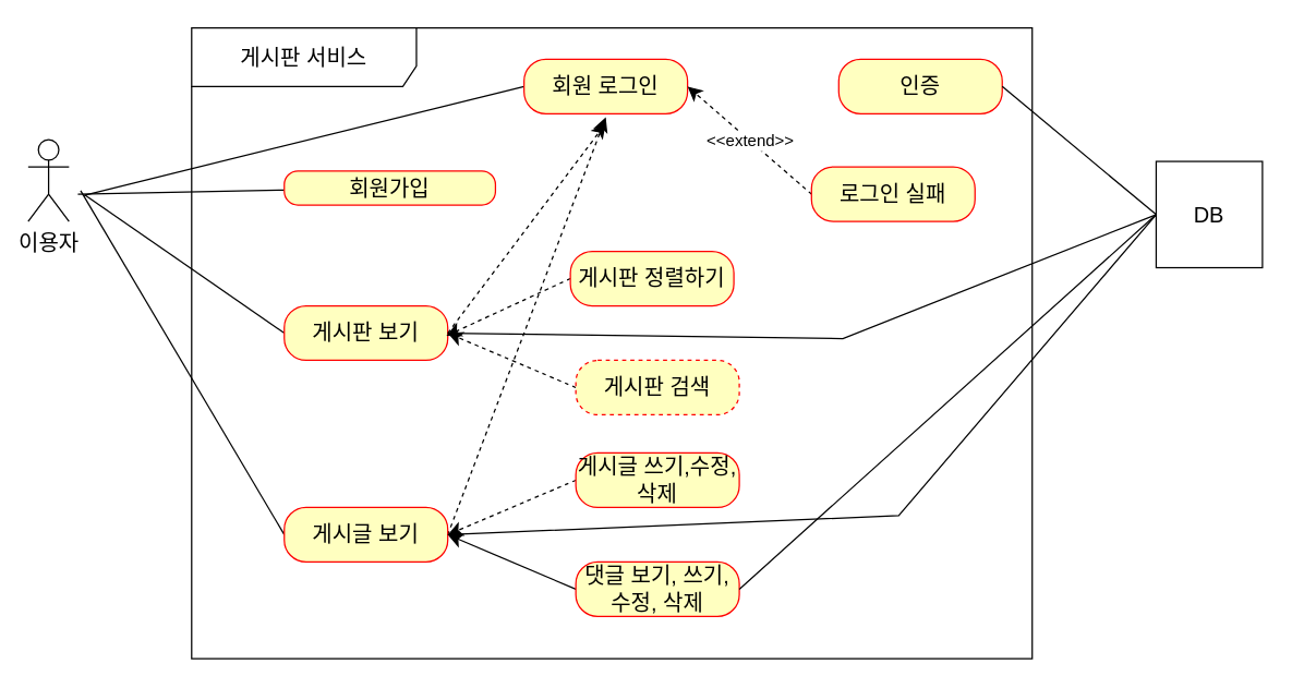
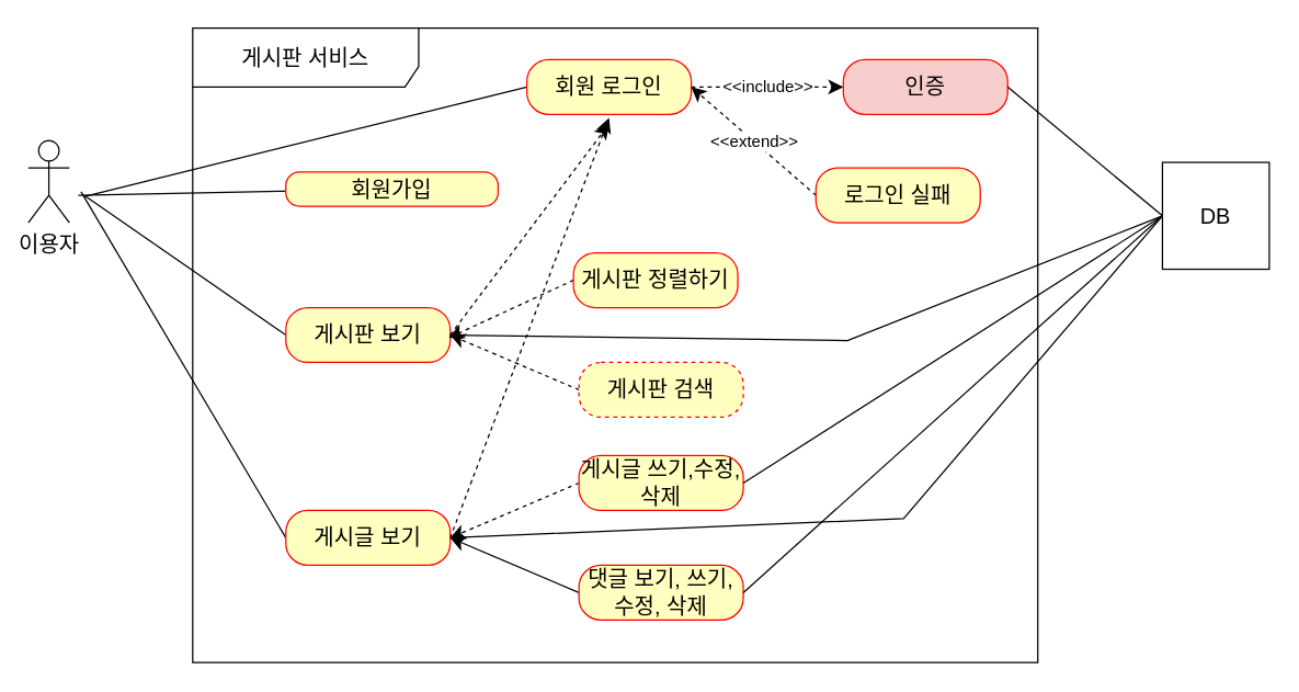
+ <mxCell id="9" value="&amp;lt;&amp;lt;include&amp;gt;&amp;gt;" style="edgeStyle=none;curved=1;rounded=0;orthogonalLoop=1;jettySize=auto;html=1;exitX=1;exitY=0.5;exitDx=0;exitDy=0;fontSize=12;startSize=8;endSize=8;dashed=1;" edge="1" parent="1" source="10" target="11"><mxGeometry relative="1" as="geometry" /></mxCell>
- <mxCell id="11" value="인증" style="rounded=1;whiteSpace=wrap;html=1;arcSize=40;fontColor=#000000;fillColor=#ffffc0;strokeColor=#ff0000;fontSize=16;" vertex="1" parent="1"><mxGeometry x="615" y="43" width="120" height="40" as="geometry" /></mxCell>
+ <mxCell id="11" value="인증" style="rounded=1;whiteSpace=wrap;html=1;arcSize=40;fontColor=#000000;fillColor=#f8cecc;strokeColor=#ff0000;fontSize=16;" vertex="1" parent="1"><mxGeometry x="615" y="43" width="120" height="40" as="geometry" /></mxCell>
+ <mxCell id="29" style="edgeStyle=none;curved=1;rounded=0;orthogonalLoop=1;jettySize=auto;html=1;exitX=0;exitY=0.5;exitDx=0;exitDy=0;entryX=1;entryY=0.5;entryDx=0;entryDy=0;fontSize=12;startSize=8;endSize=8;endArrow=none;endFill=0;" edge="1" parent="1" source="31" target="19"><mxGeometry relative="1" as="geometry" /></mxCell>
